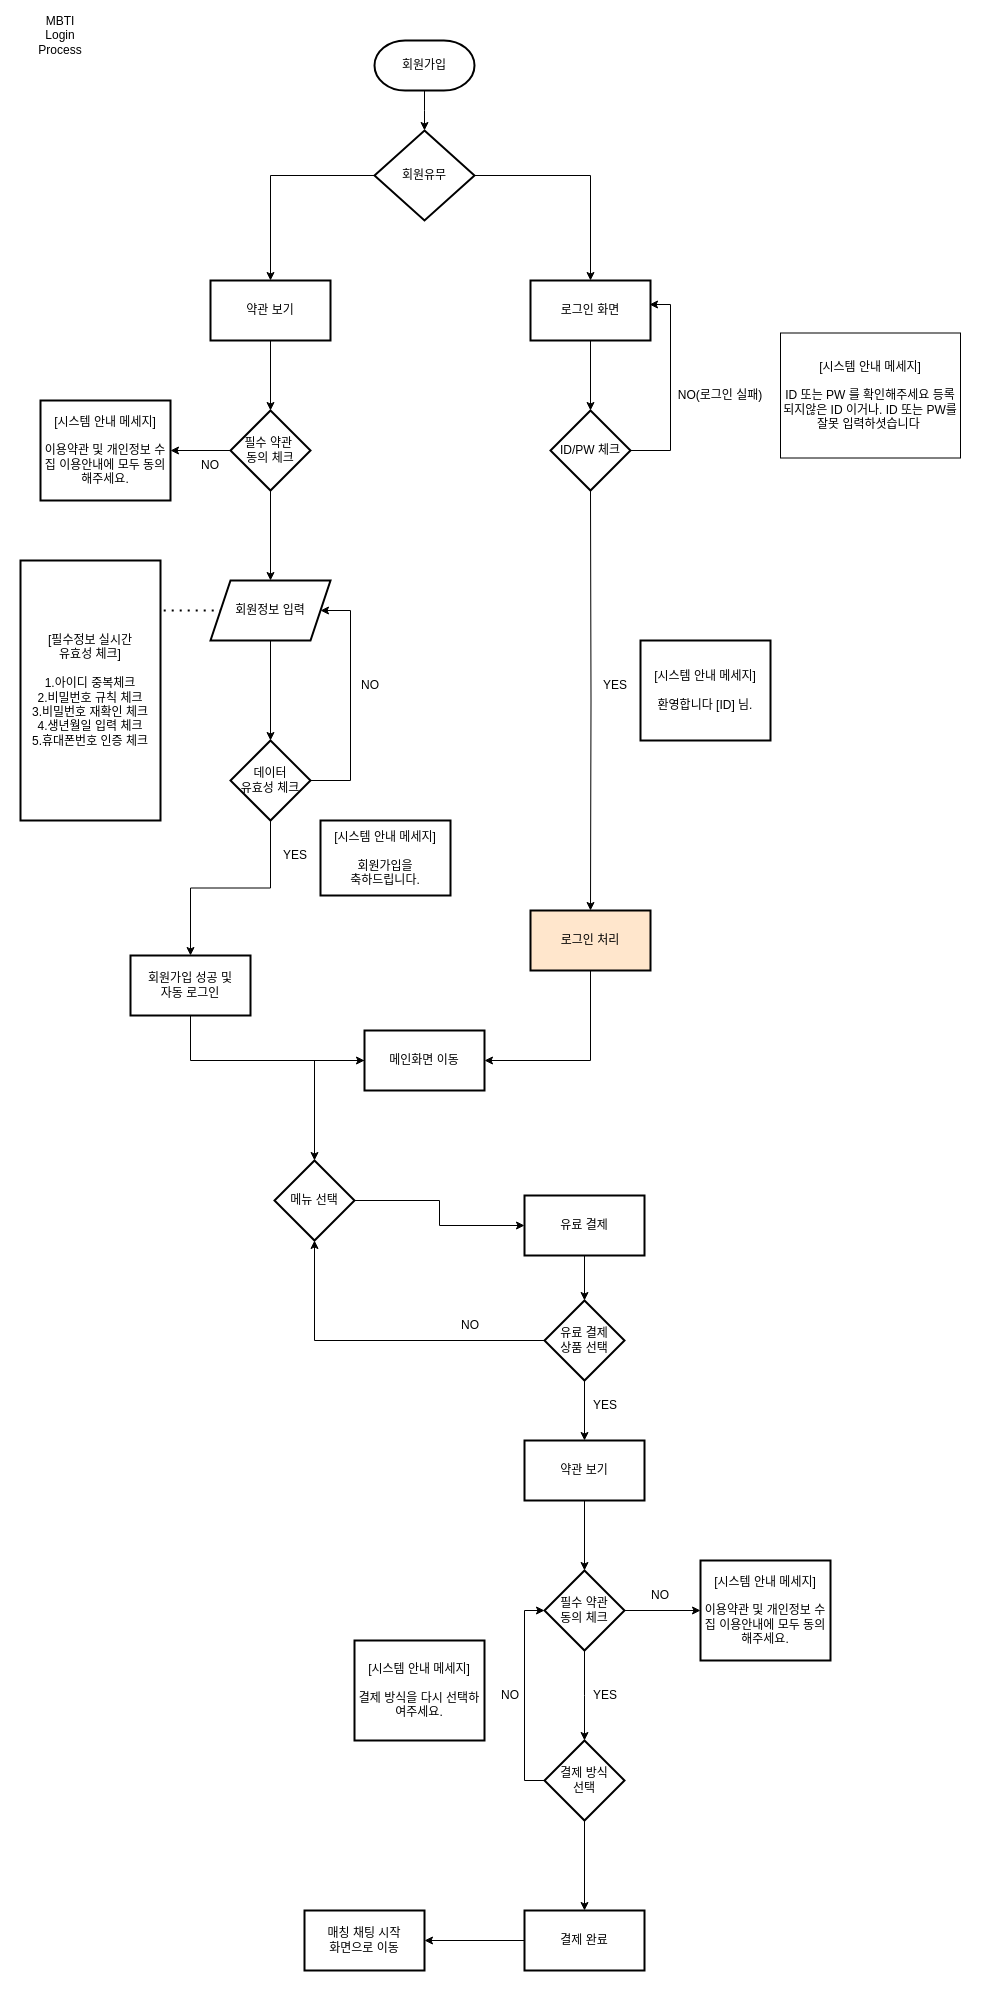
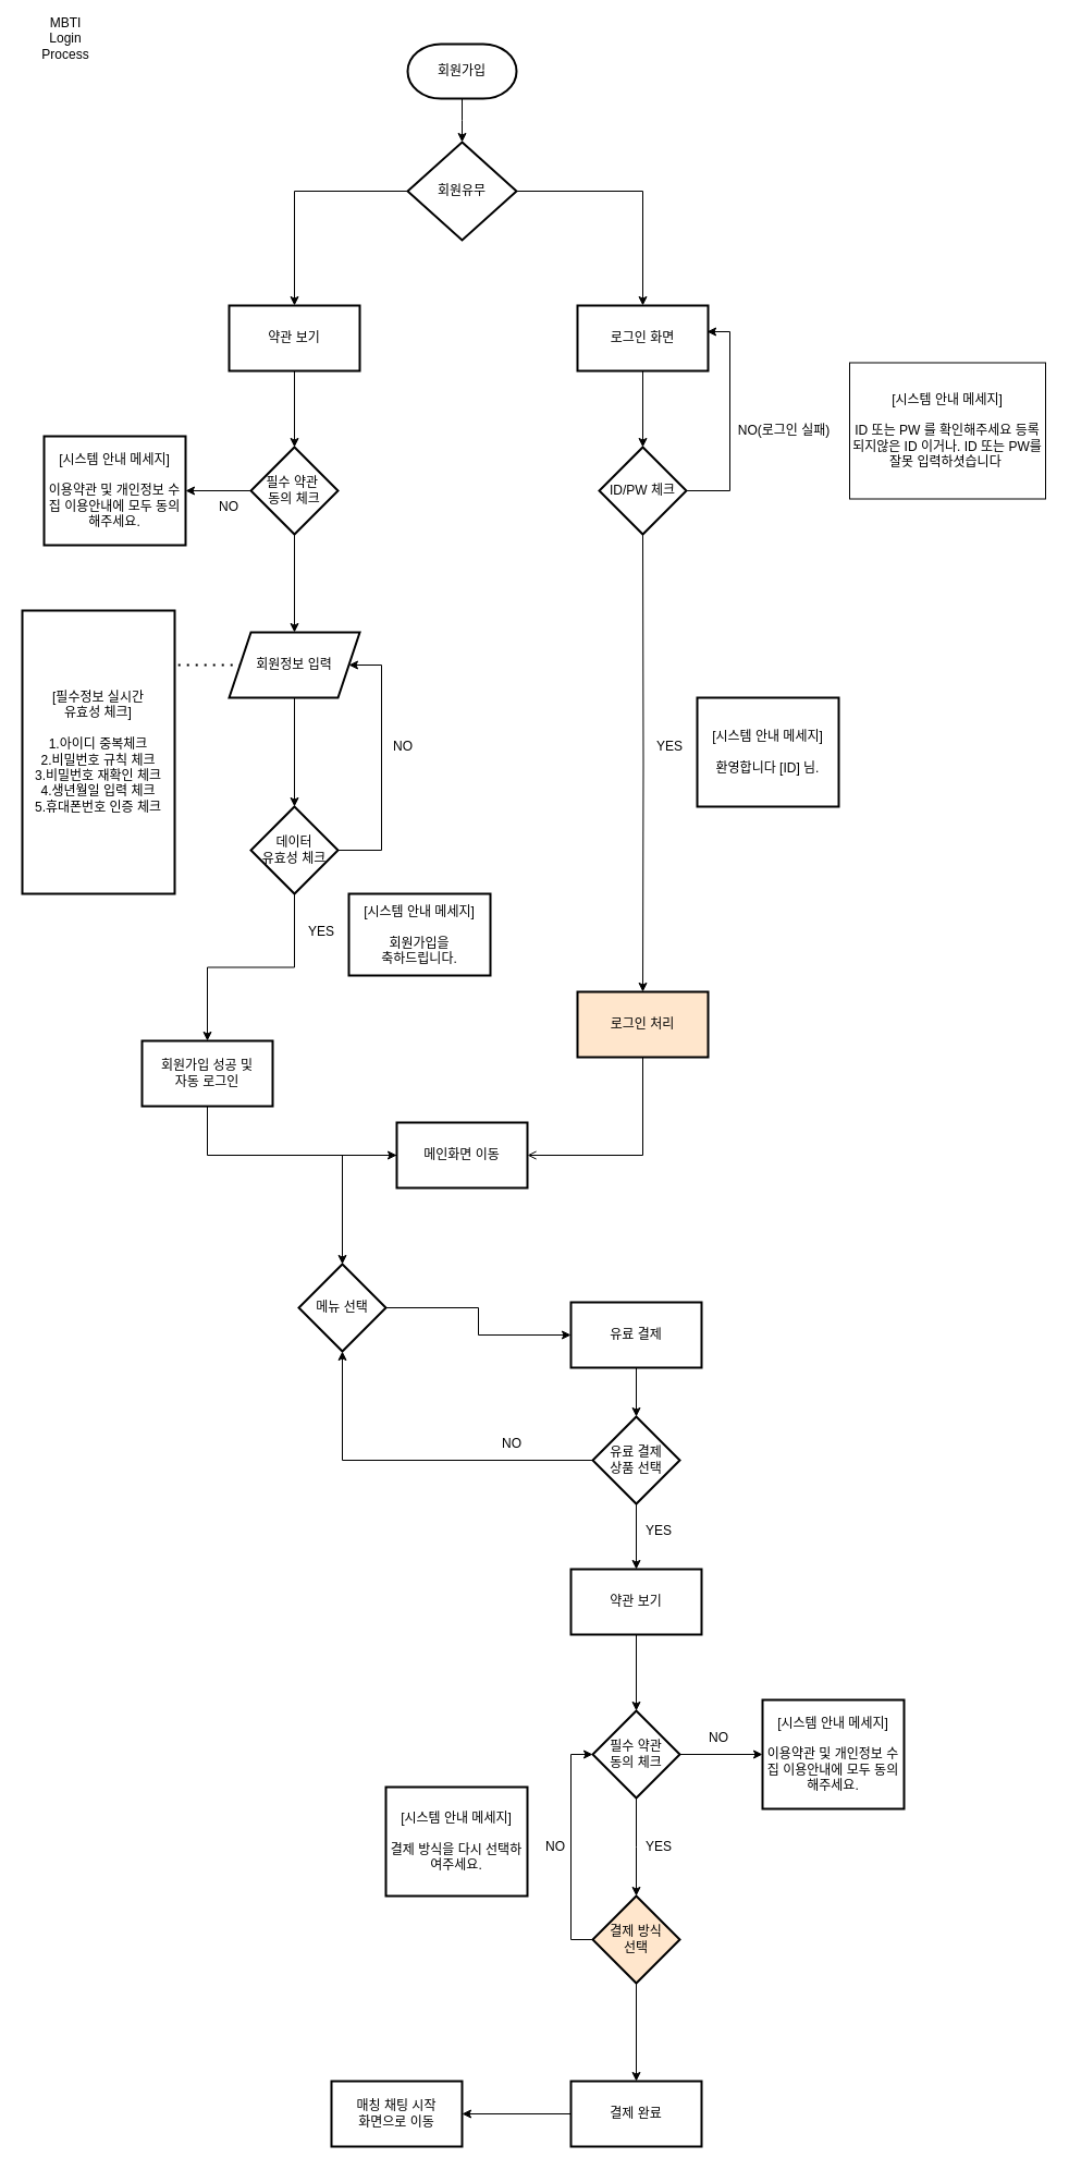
- <mxCell id="14" style="edgeStyle=orthogonalEdgeStyle;rounded=0;orthogonalLoop=1;jettySize=auto;html=1;entryX=1;entryY=0.5;entryDx=0;entryDy=0;" parent="1" source="15" target="32" edge="1"><mxGeometry relative="1" as="geometry"><mxPoint x="590" y="1060" as="targetPoint" /><Array as="points"><mxPoint x="590" y="1060" /></Array></mxGeometry></mxCell>
+ <mxCell id="14" style="edgeStyle=orthogonalEdgeStyle;rounded=0;orthogonalLoop=1;jettySize=auto;html=1;entryX=1;entryY=0.5;entryDx=0;entryDy=0;endArrow=open;" parent="1" source="15" target="32" edge="1"><mxGeometry relative="1" as="geometry"><mxPoint x="590" y="1060" as="targetPoint" /><Array as="points"><mxPoint x="590" y="1060" /></Array></mxGeometry></mxCell>
- <mxCell id="60" value="결제 방식&lt;br&gt;선택" style="rhombus;whiteSpace=wrap;html=1;strokeWidth=2;" parent="1" vertex="1"><mxGeometry x="544" y="1740" width="80" height="80" as="geometry" /></mxCell>
+ <mxCell id="60" value="결제 방식&lt;br&gt;선택" style="rhombus;whiteSpace=wrap;html=1;strokeWidth=2;fillColor=#ffe6cc;" parent="1" vertex="1"><mxGeometry x="544" y="1740" width="80" height="80" as="geometry" /></mxCell>
